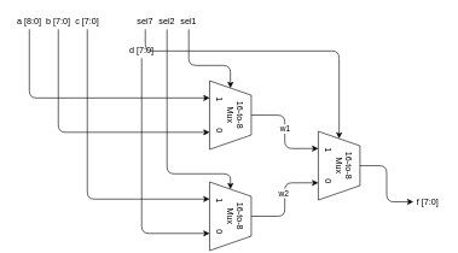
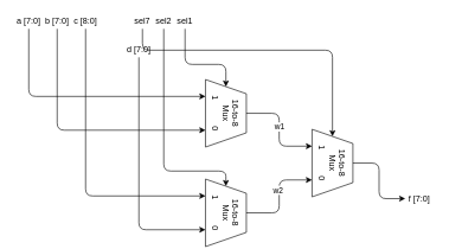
- <mxCell id="3" value="a [8:0]" style="text;html=1;strokeColor=none;fillColor=none;align=center;verticalAlign=middle;whiteSpace=wrap;rounded=0;" parent="2" vertex="1"><mxGeometry x="-10" y="-30" width="40" height="20" as="geometry" /></mxCell>
+ <mxCell id="3" value="a [7:0]" style="text;html=1;strokeColor=none;fillColor=none;align=center;verticalAlign=middle;whiteSpace=wrap;rounded=0;" parent="2" vertex="1"><mxGeometry x="-10" y="-30" width="40" height="20" as="geometry" /></mxCell>
- <mxCell id="5" value="c [7:0]" style="text;html=1;strokeColor=none;fillColor=none;align=center;verticalAlign=middle;whiteSpace=wrap;rounded=0;" parent="4" vertex="1"><mxGeometry y="-30" width="40" height="20" as="geometry" /></mxCell>
+ <mxCell id="5" value="c [8:0]" style="text;html=1;strokeColor=none;fillColor=none;align=center;verticalAlign=middle;whiteSpace=wrap;rounded=0;" parent="4" vertex="1"><mxGeometry y="-30" width="40" height="20" as="geometry" /></mxCell>
